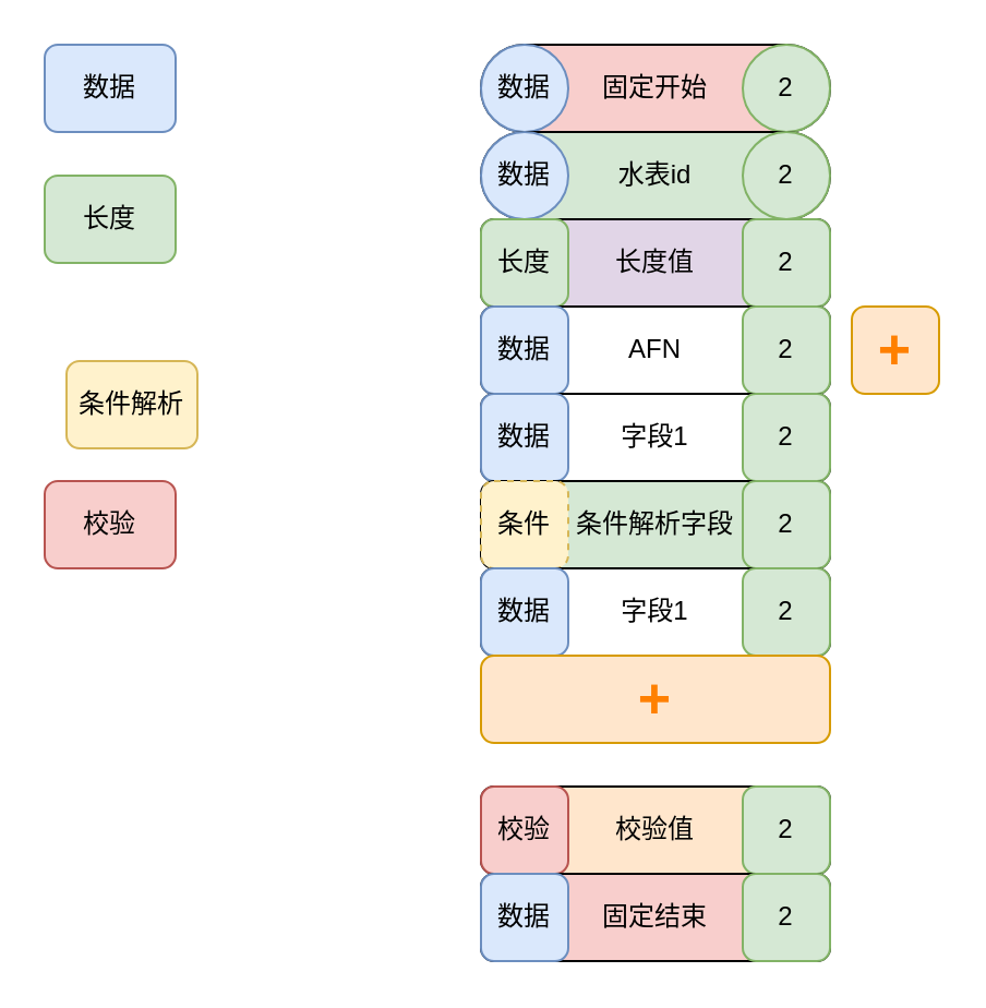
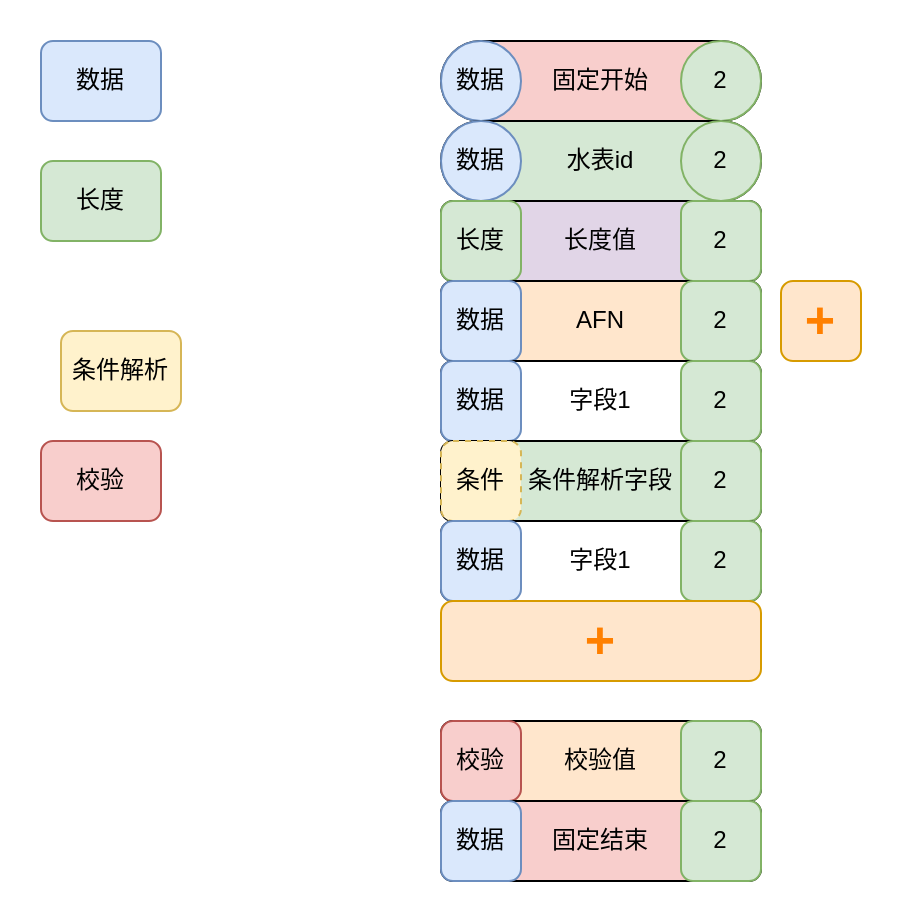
- <mxCell id="12" value="AFN" style="rounded=1;whiteSpace=wrap;html=1;" parent="1" vertex="1"><mxGeometry x="220" y="140" width="160" height="40" as="geometry" /></mxCell>
+ <mxCell id="12" value="AFN" style="rounded=1;whiteSpace=wrap;html=1;fillColor=#ffe6cc;" parent="1" vertex="1"><mxGeometry x="220" y="140" width="160" height="40" as="geometry" /></mxCell>
